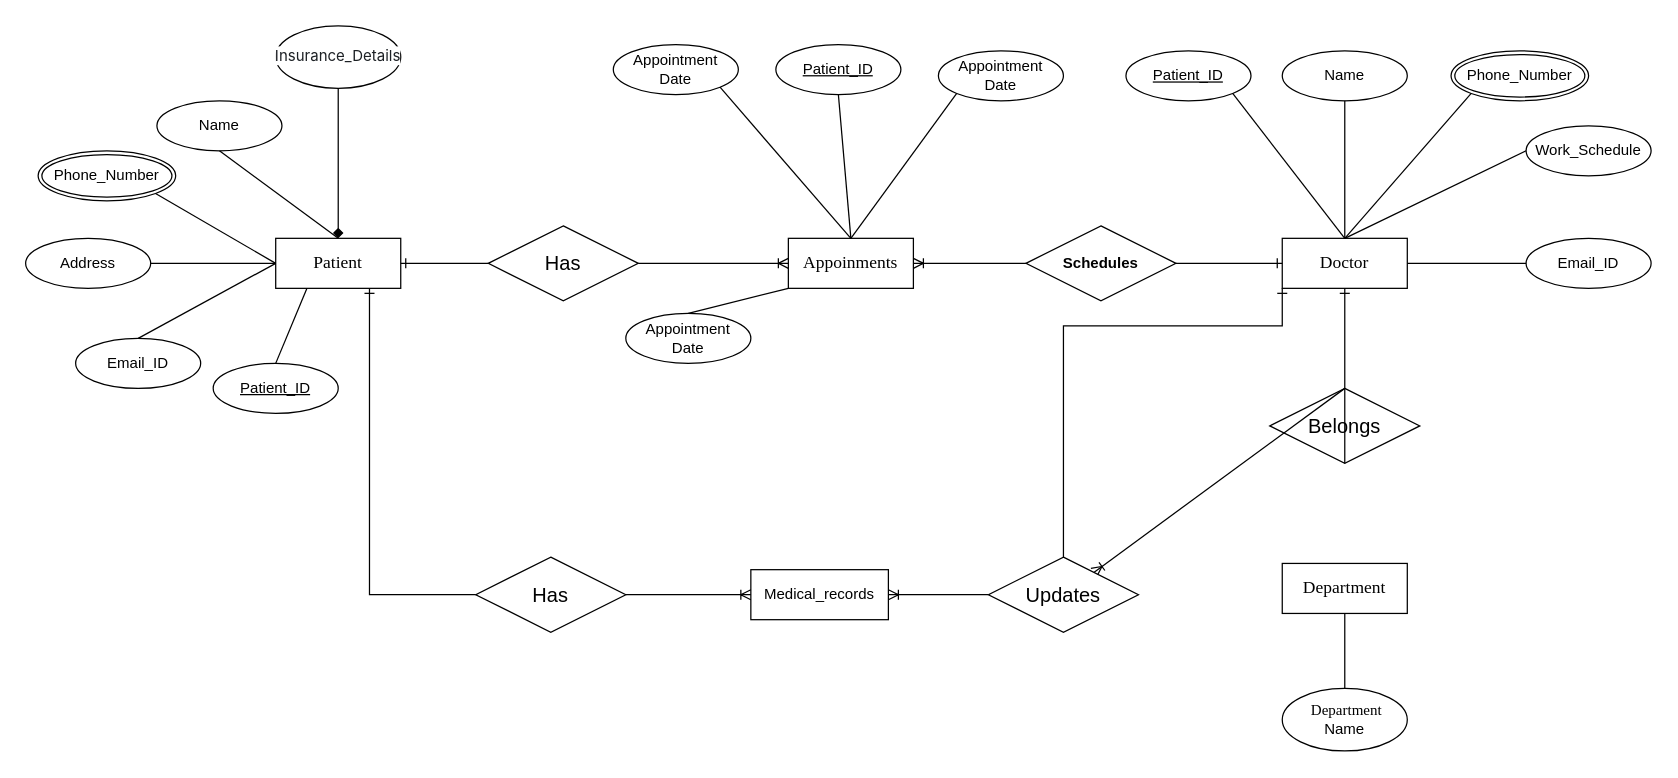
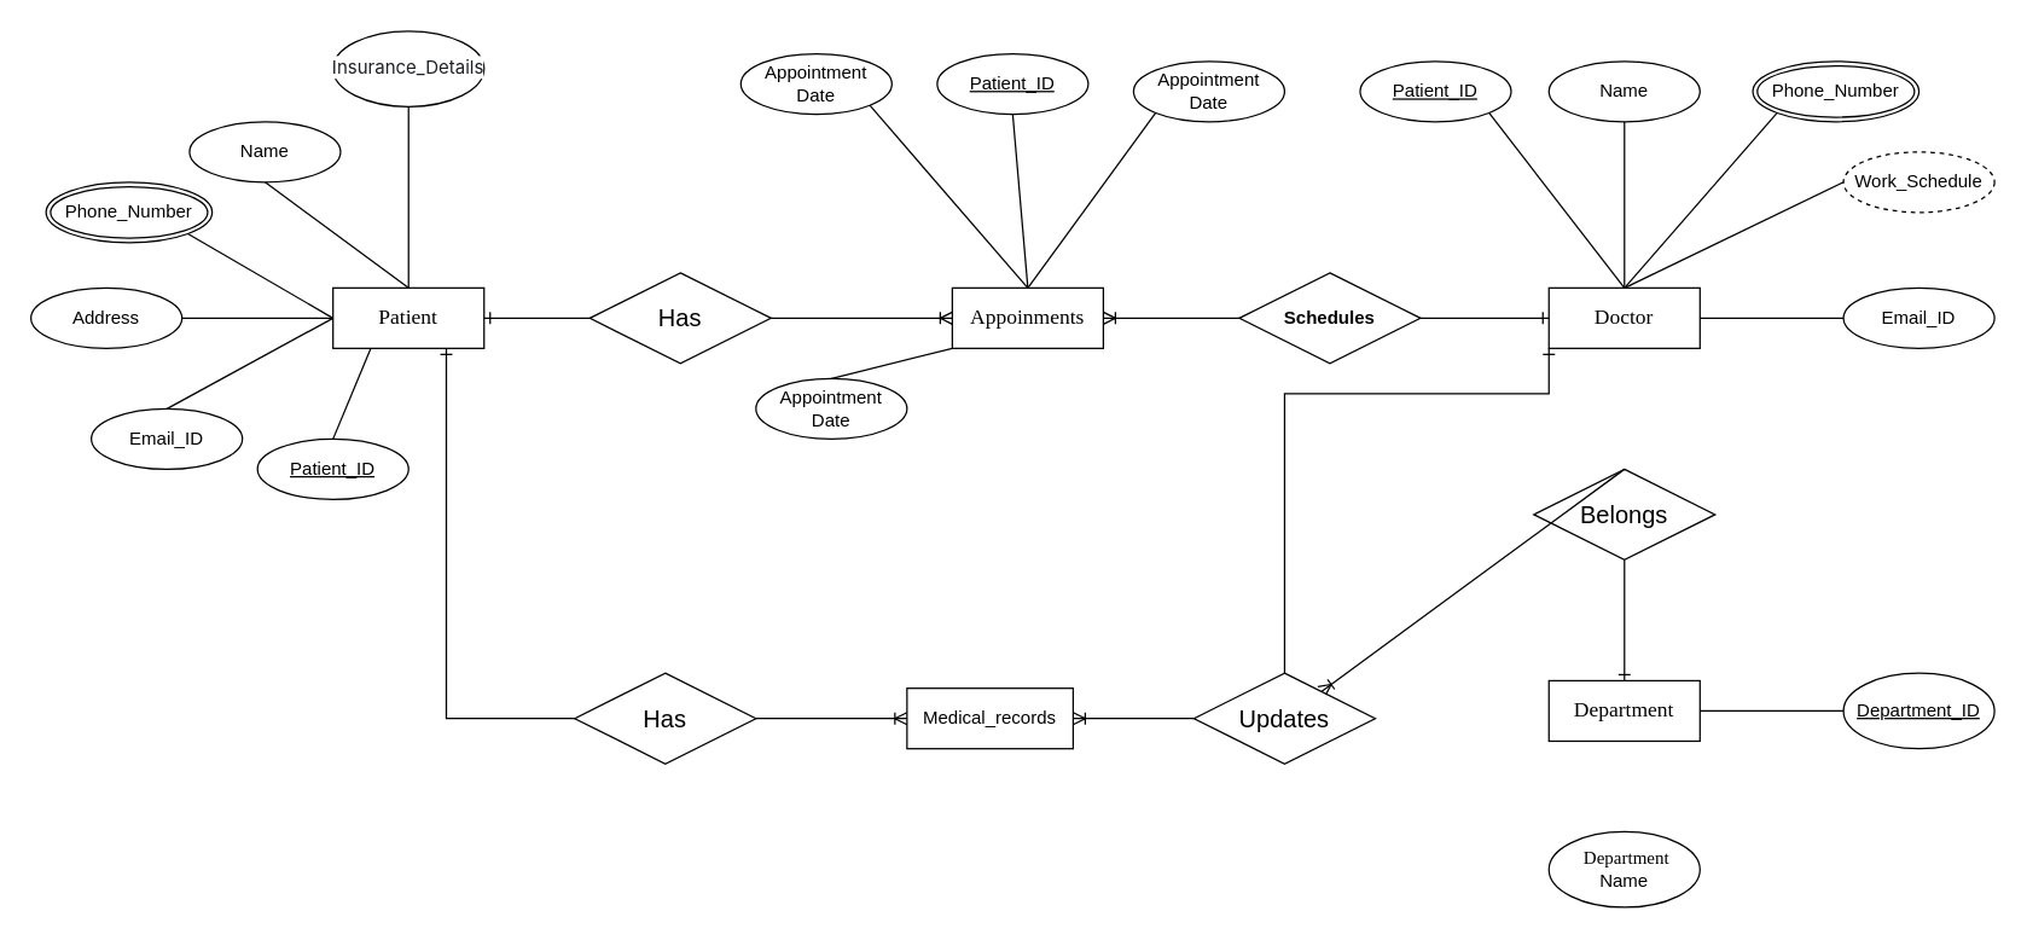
- <mxCell id="41" value="Work_Schedule" style="ellipse;whiteSpace=wrap;html=1;align=center;" vertex="1" parent="1"><mxGeometry x="1220" y="100" width="100" height="40" as="geometry" /></mxCell>
+ <mxCell id="41" value="Work_Schedule" style="ellipse;whiteSpace=wrap;html=1;align=center;dashed=1;" vertex="1" parent="1"><mxGeometry x="1220" y="100" width="100" height="40" as="geometry" /></mxCell>
- <mxCell id="16" value="" style="endArrow=diamond;html=1;rounded=0;entryX=0.5;entryY=0;entryDx=0;entryDy=0;exitX=0.5;exitY=1;exitDx=0;exitDy=0;" edge="1" parent="1" source="17" target="2"><mxGeometry relative="1" as="geometry"><mxPoint x="570" y="50" as="sourcePoint" /><mxPoint x="570" y="60" as="targetPoint" /></mxGeometry></mxCell>
+ <mxCell id="16" value="" style="endArrow=none;html=1;rounded=0;entryX=0.5;entryY=0;entryDx=0;entryDy=0;exitX=0.5;exitY=1;exitDx=0;exitDy=0;" edge="1" parent="1" source="17" target="2"><mxGeometry relative="1" as="geometry"><mxPoint x="570" y="50" as="sourcePoint" /><mxPoint x="570" y="60" as="targetPoint" /></mxGeometry></mxCell>
- <mxCell id="45" value="" style="fontSize=12;html=1;endArrow=ERone;endFill=1;rounded=0;exitX=0.5;exitY=1;exitDx=0;exitDy=0;" edge="1" parent="1" source="43" target="3"><mxGeometry width="100" height="100" relative="1" as="geometry"><mxPoint x="1100" y="410" as="sourcePoint" /><mxPoint x="990" y="410" as="targetPoint" /></mxGeometry></mxCell>
+ <mxCell id="45" value="" style="fontSize=12;html=1;endArrow=ERone;endFill=1;rounded=0;entryX=0.5;entryY=0;entryDx=0;entryDy=0;exitX=0.5;exitY=1;exitDx=0;exitDy=0;" edge="1" parent="1" source="43" target="5"><mxGeometry width="100" height="100" relative="1" as="geometry"><mxPoint x="1100" y="410" as="sourcePoint" /><mxPoint x="990" y="410" as="targetPoint" /></mxGeometry></mxCell>
+ <mxCell id="47" value="" style="endArrow=none;html=1;rounded=0;exitX=0;exitY=0.5;exitDx=0;exitDy=0;entryX=1;entryY=0.5;entryDx=0;entryDy=0;" edge="1" parent="1" source="46" target="5"><mxGeometry relative="1" as="geometry"><mxPoint x="1200" y="469.5" as="sourcePoint" /><mxPoint x="1130" y="470" as="targetPoint" /></mxGeometry></mxCell>
+ <mxCell id="46" value="Department_ID" style="ellipse;whiteSpace=wrap;html=1;align=center;fontStyle=4;" vertex="1" parent="1"><mxGeometry x="1220" y="445" width="100" height="50" as="geometry" /></mxCell>
- <mxCell id="49" value="" style="endArrow=none;html=1;rounded=0;exitX=0.5;exitY=1;exitDx=0;exitDy=0;entryX=0.5;entryY=0;entryDx=0;entryDy=0;" edge="1" parent="1" source="5" target="48"><mxGeometry relative="1" as="geometry"><mxPoint x="1140" y="530" as="sourcePoint" /><mxPoint x="1045" y="530" as="targetPoint" /></mxGeometry></mxCell>
